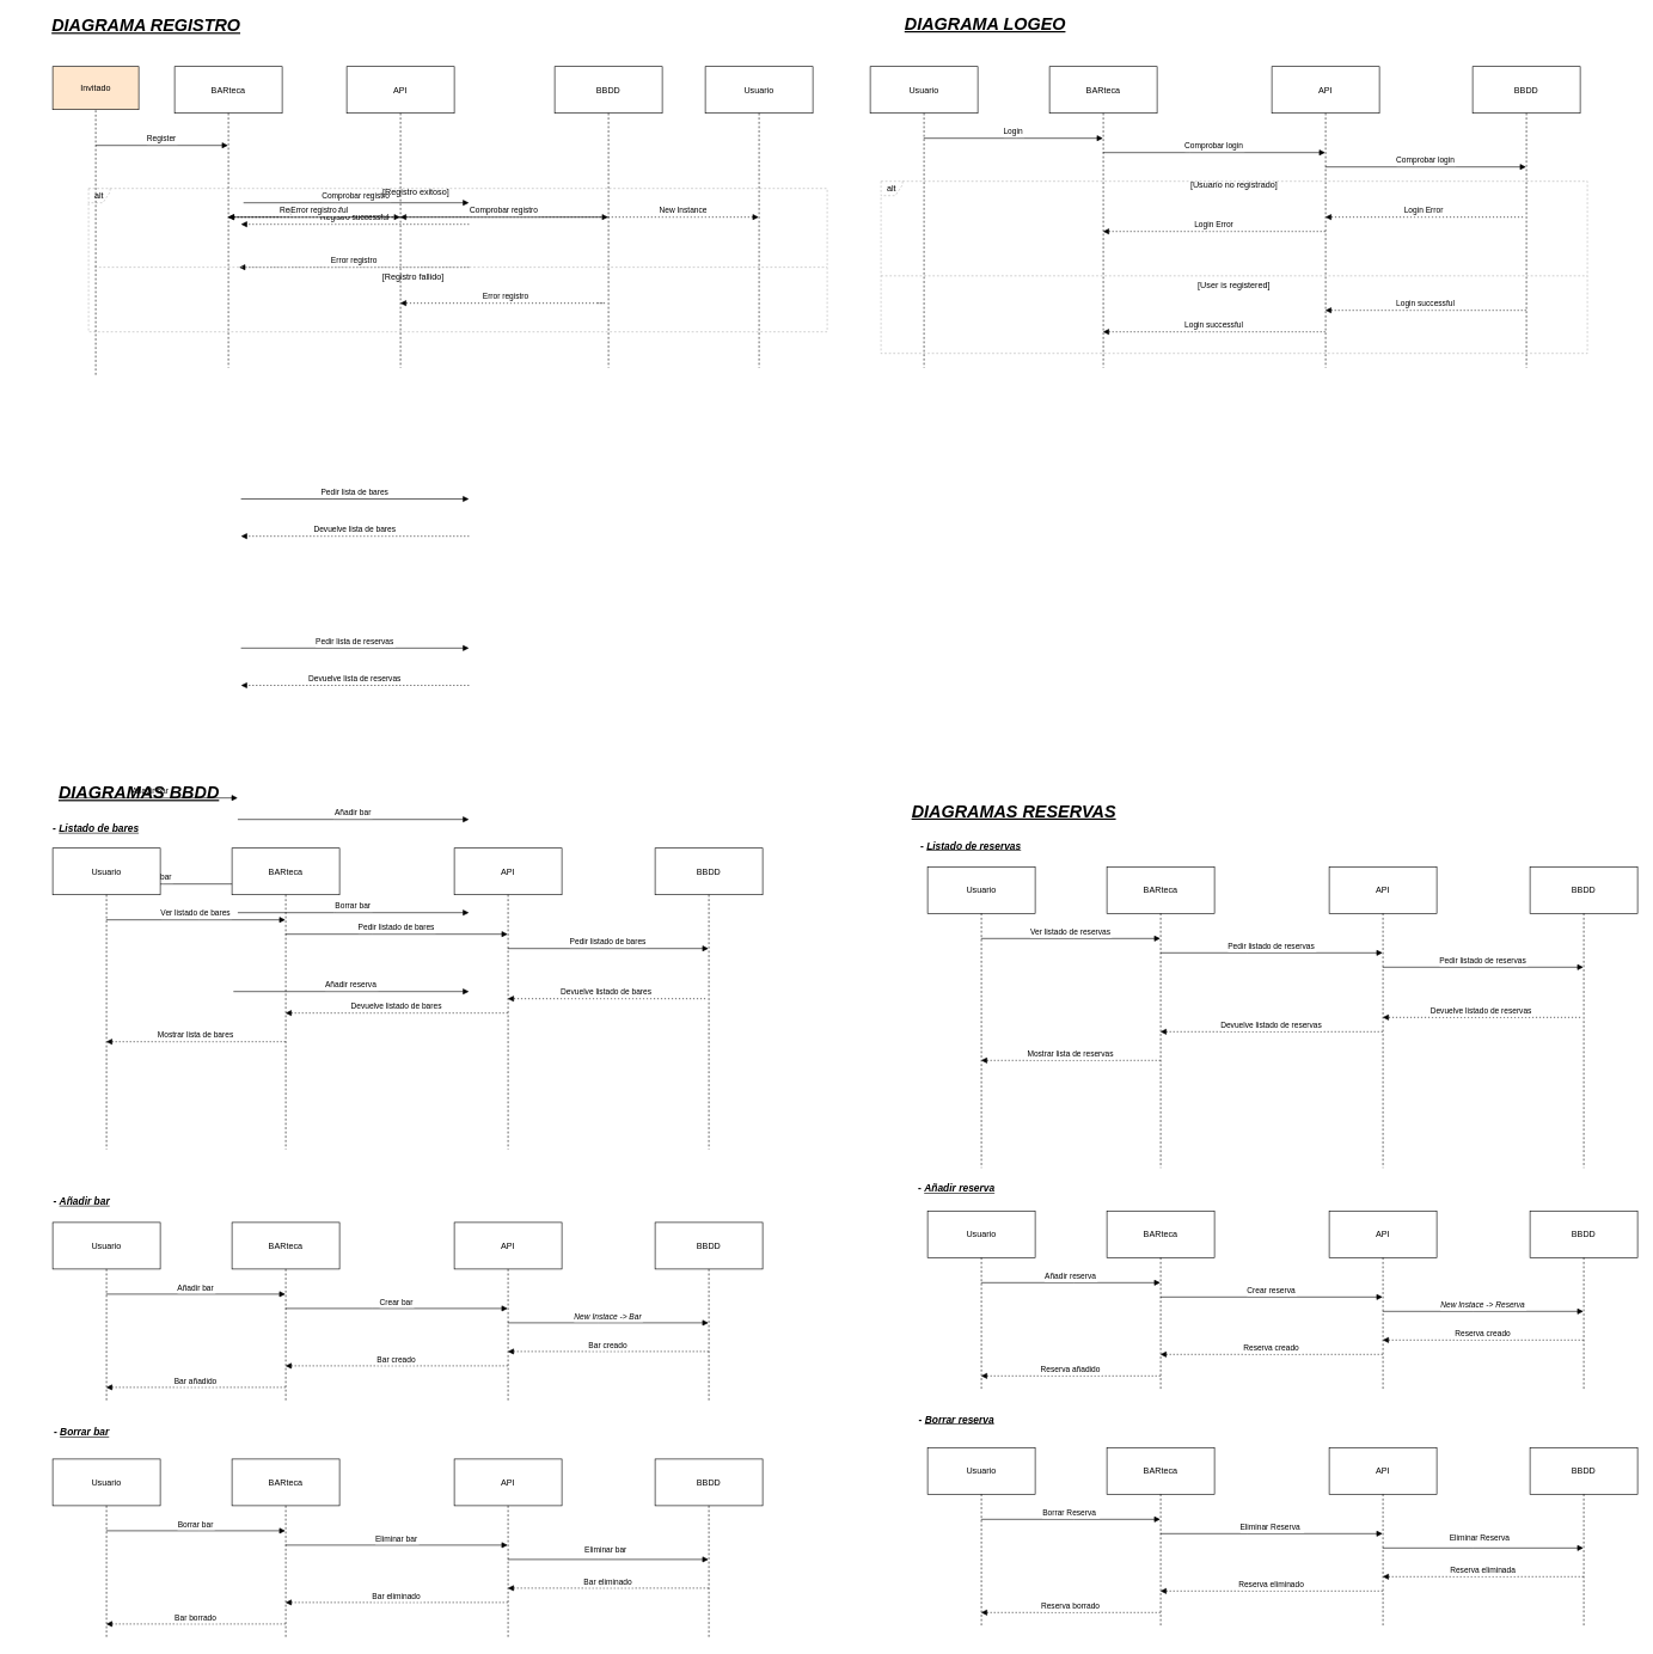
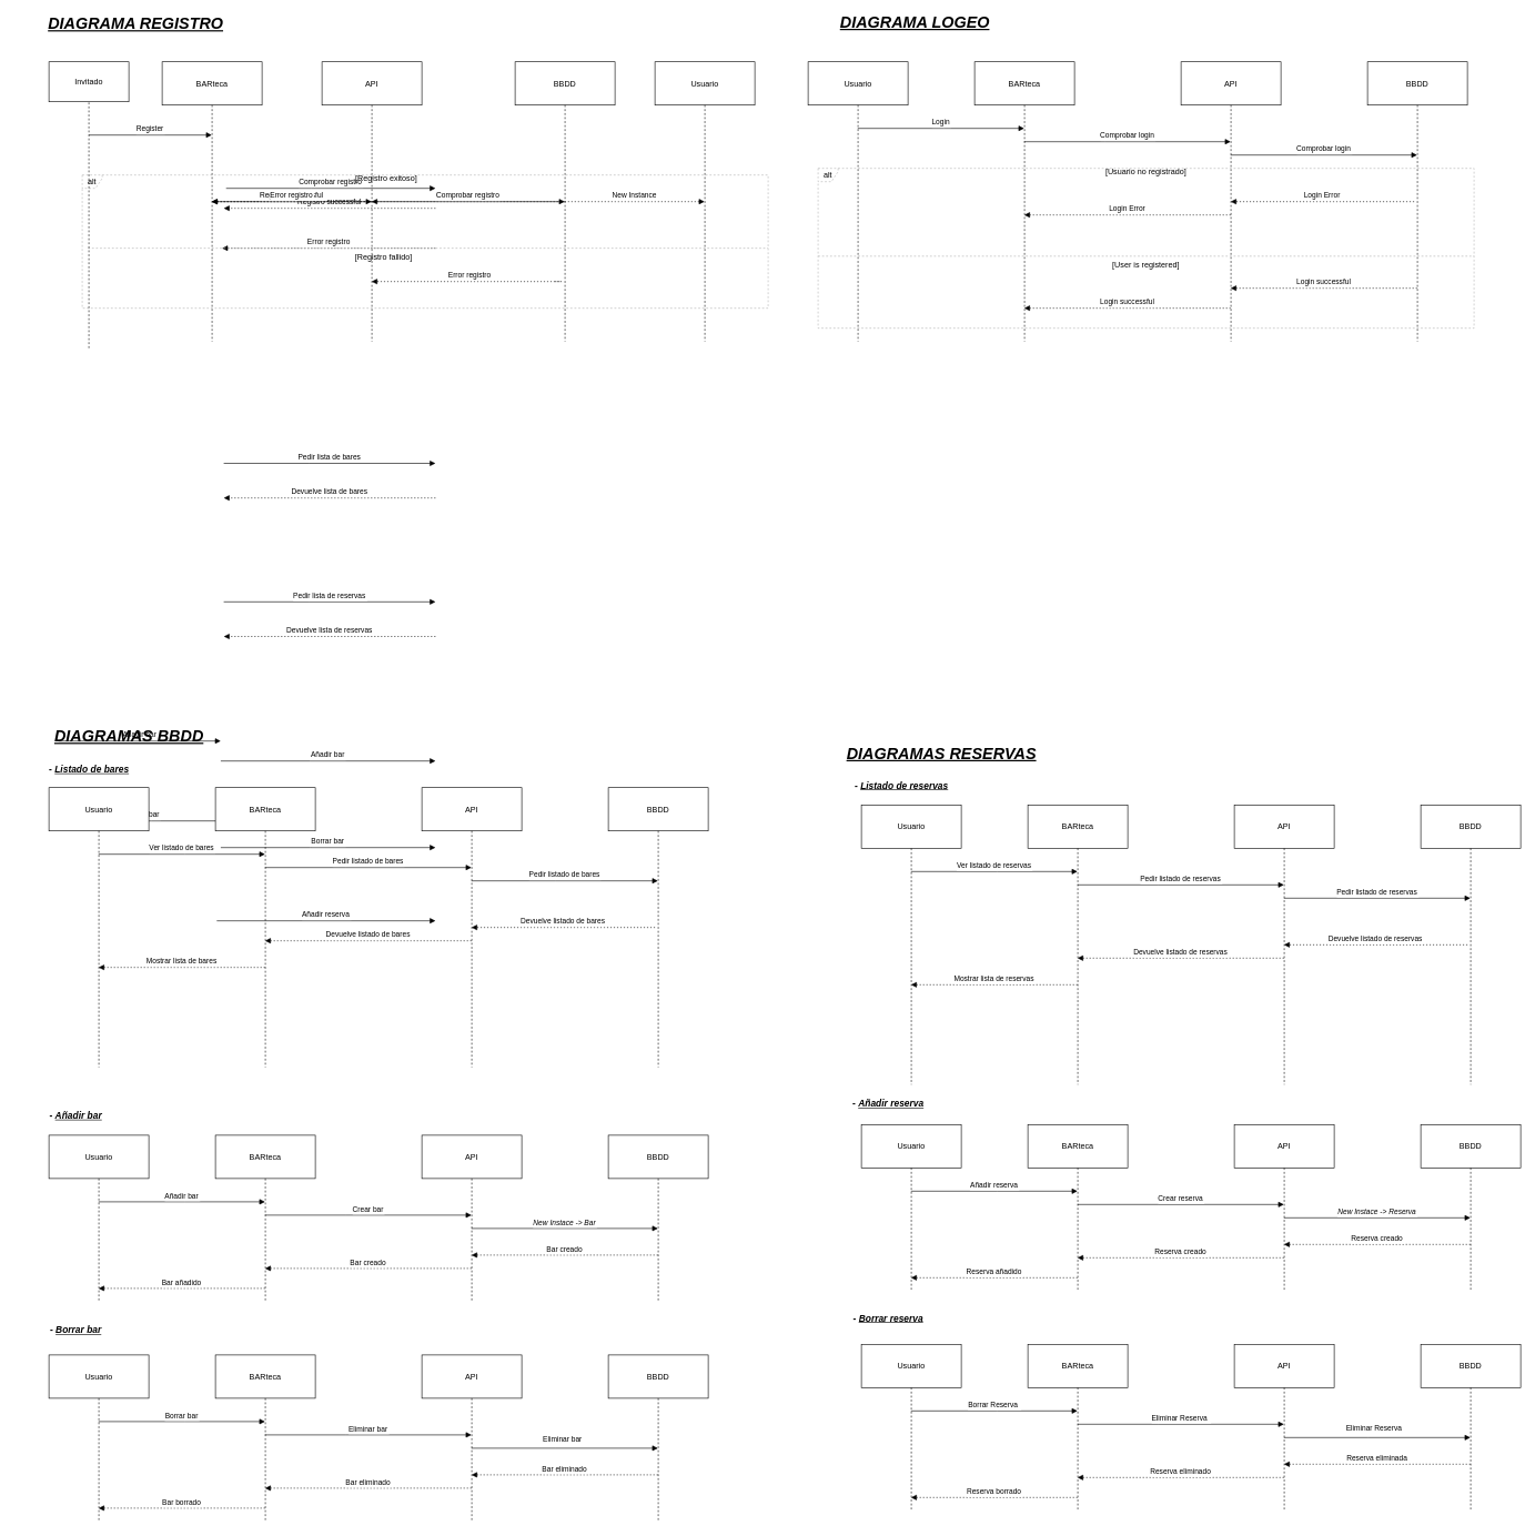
- <mxCell id="23" value="Invi&lt;span style=&quot;background-color: initial;&quot;&gt;tado&lt;/span&gt;" style="rounded=0;whiteSpace=wrap;html=1;fillColor=#ffe6cc;" vertex="1" parent="1"><mxGeometry x="73" y="92" width="120" height="60" as="geometry" /></mxCell>
+ <mxCell id="23" value="Invi&lt;span style=&quot;background-color: initial;&quot;&gt;tado&lt;/span&gt;" style="rounded=0;whiteSpace=wrap;html=1;" vertex="1" parent="1"><mxGeometry x="73" y="92" width="120" height="60" as="geometry" /></mxCell>
